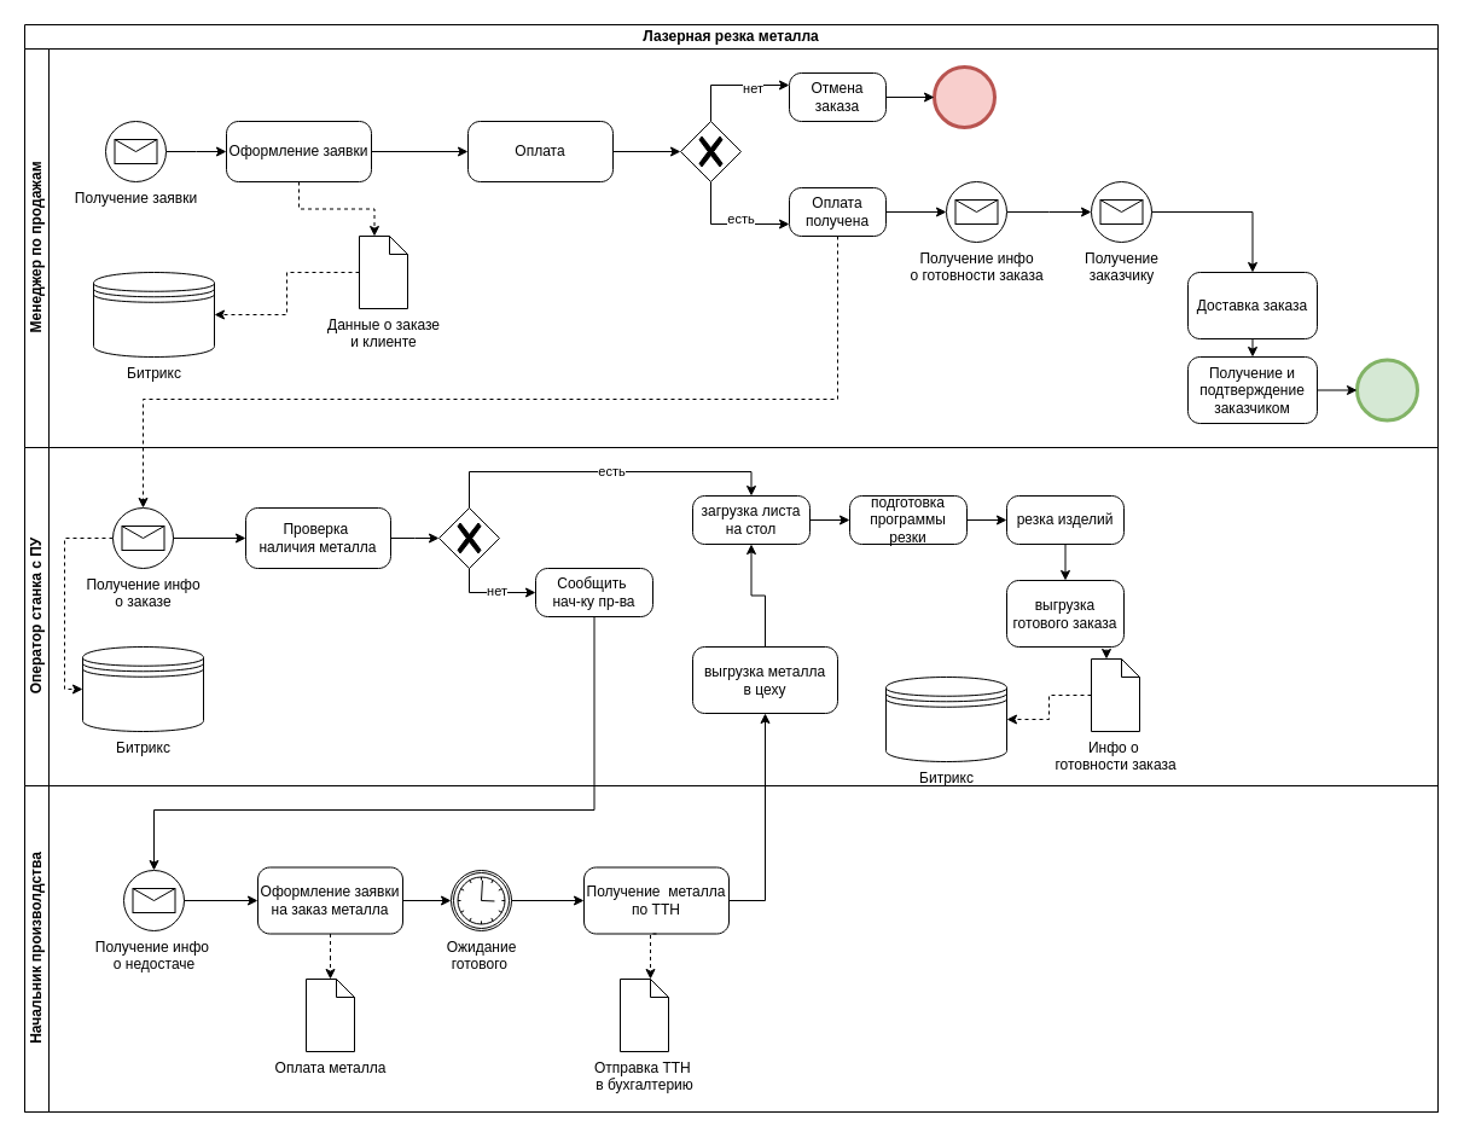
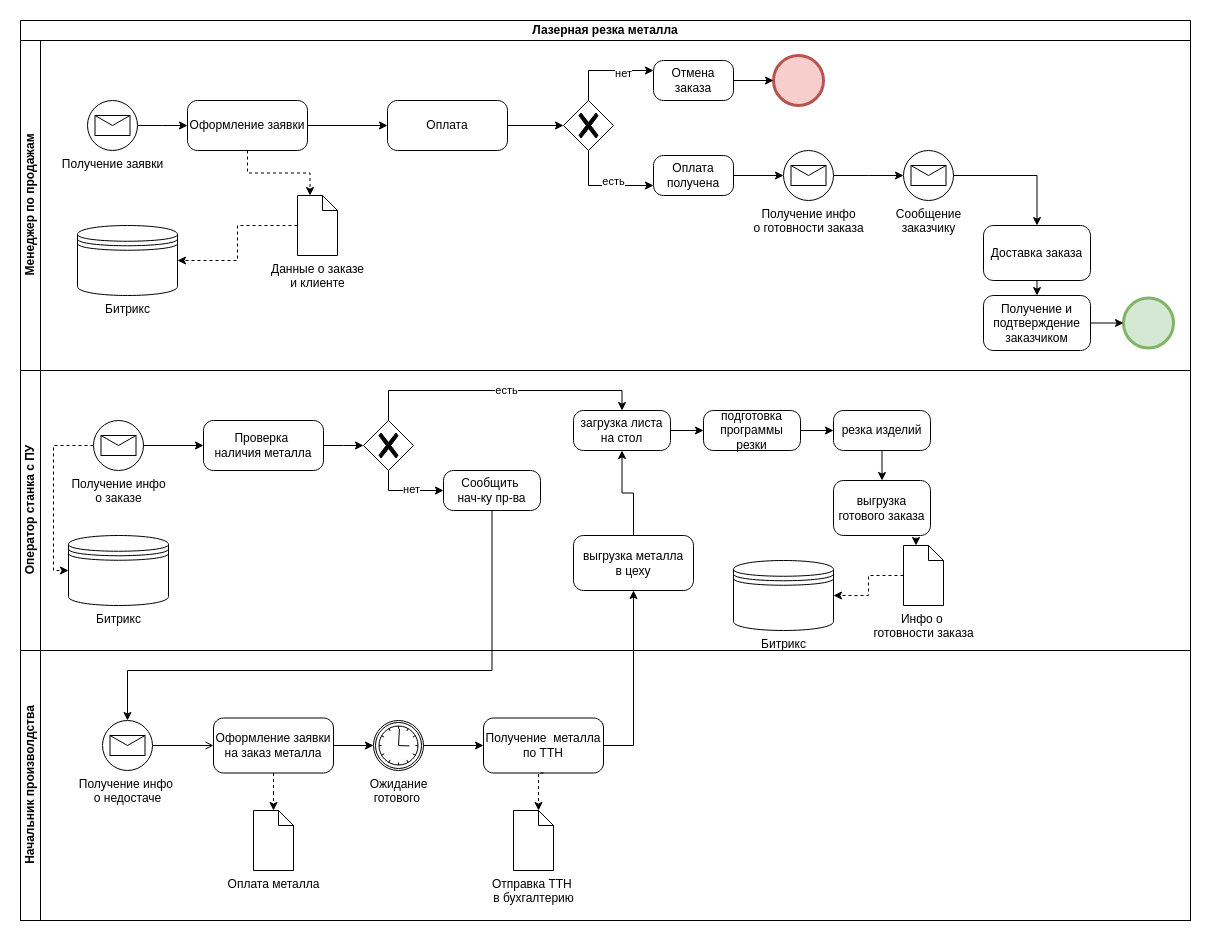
- <mxCell id="26" value="Получение&lt;br&gt;заказчику" style="points=[[0.145,0.145,0],[0.5,0,0],[0.855,0.145,0],[1,0.5,0],[0.855,0.855,0],[0.5,1,0],[0.145,0.855,0],[0,0.5,0]];shape=mxgraph.bpmn.event;html=1;verticalLabelPosition=bottom;labelBackgroundColor=#ffffff;verticalAlign=top;align=center;perimeter=ellipsePerimeter;outlineConnect=0;aspect=fixed;outline=standard;symbol=message;" vertex="1" parent="3"><mxGeometry x="883" y="110" width="50" height="50" as="geometry" /></mxCell>
+ <mxCell id="26" value="Сообщение&lt;br&gt;заказчику" style="points=[[0.145,0.145,0],[0.5,0,0],[0.855,0.145,0],[1,0.5,0],[0.855,0.855,0],[0.5,1,0],[0.145,0.855,0],[0,0.5,0]];shape=mxgraph.bpmn.event;html=1;verticalLabelPosition=bottom;labelBackgroundColor=#ffffff;verticalAlign=top;align=center;perimeter=ellipsePerimeter;outlineConnect=0;aspect=fixed;outline=standard;symbol=message;" vertex="1" parent="3"><mxGeometry x="883" y="110" width="50" height="50" as="geometry" /></mxCell>
- <mxCell id="71" style="edgeStyle=orthogonalEdgeStyle;rounded=0;orthogonalLoop=1;jettySize=auto;html=1;entryX=0.5;entryY=0;entryDx=0;entryDy=0;entryPerimeter=0;dashed=1;" edge="1" parent="2" source="16" target="35"><mxGeometry relative="1" as="geometry"><Array as="points"><mxPoint x="673" y="310" /><mxPoint x="98" y="310" /></Array></mxGeometry></mxCell>
- <mxCell id="62" style="edgeStyle=orthogonalEdgeStyle;rounded=0;orthogonalLoop=1;jettySize=auto;html=1;" edge="1" parent="59" source="60" target="61"><mxGeometry relative="1" as="geometry"><mxPoint x="203" y="95" as="targetPoint" /></mxGeometry></mxCell>
+ <mxCell id="62" style="edgeStyle=orthogonalEdgeStyle;rounded=0;orthogonalLoop=1;jettySize=auto;html=1;endArrow=open;" edge="1" parent="59" source="60" target="61"><mxGeometry relative="1" as="geometry"><mxPoint x="203" y="95" as="targetPoint" /></mxGeometry></mxCell>
